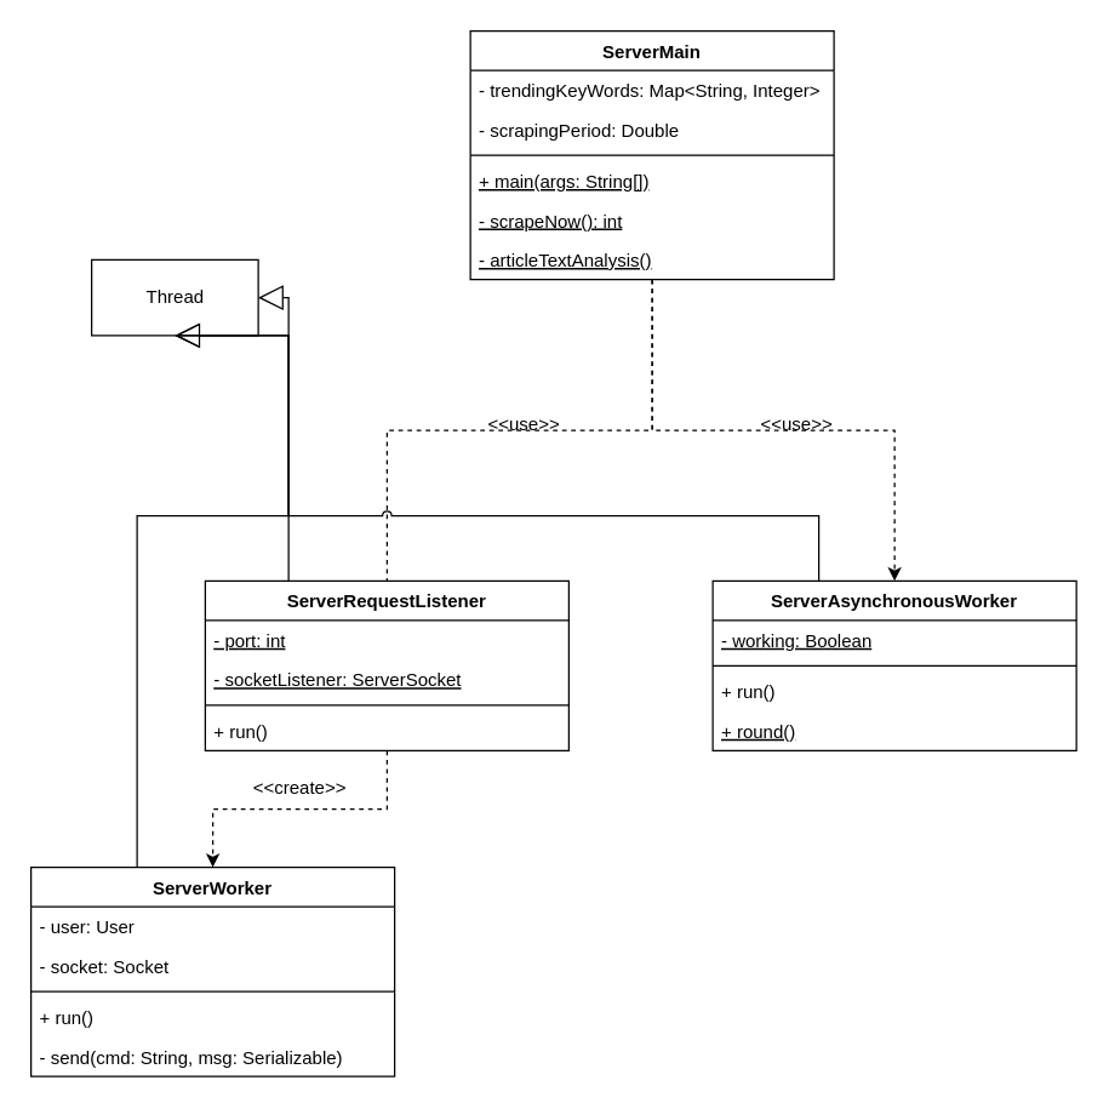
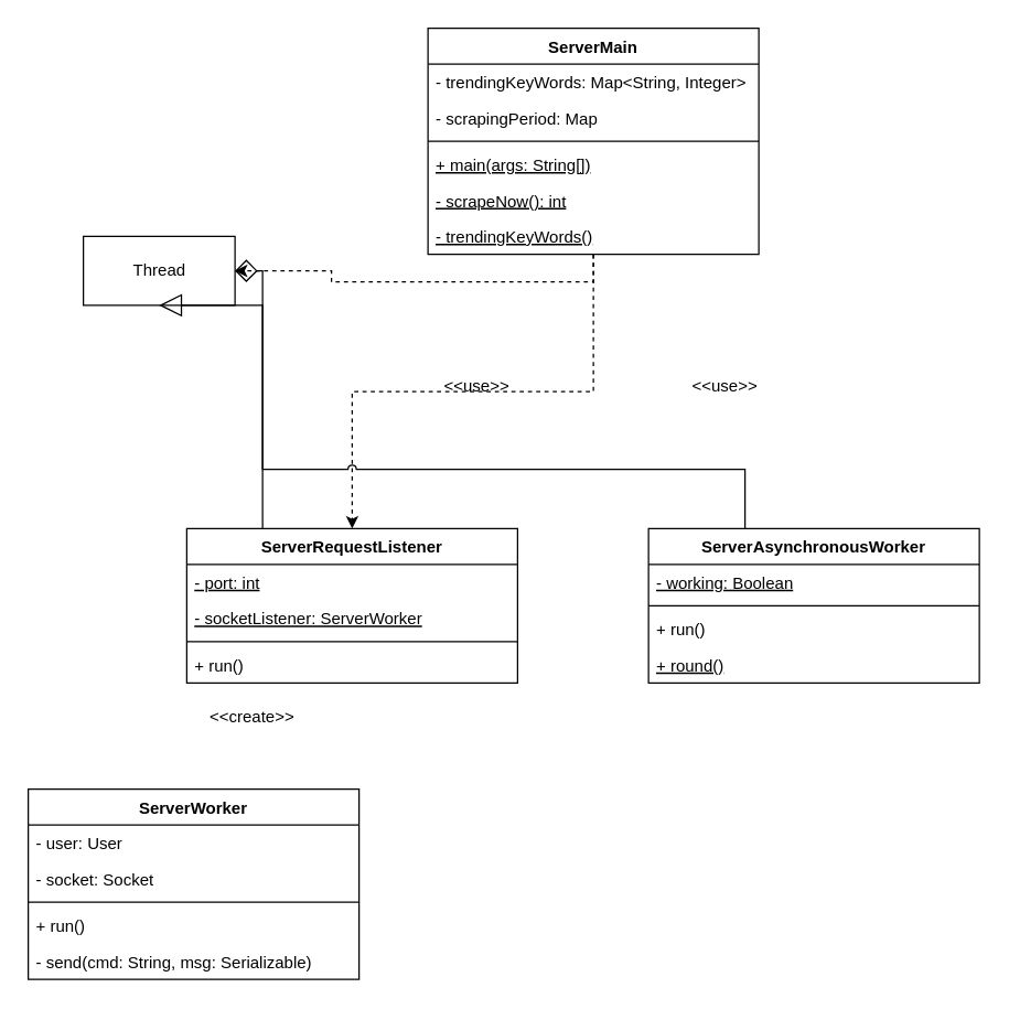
- <mxCell id="6" value="- scrapingPeriod: Double" style="text;strokeColor=none;fillColor=none;align=left;verticalAlign=top;spacingLeft=4;spacingRight=4;overflow=hidden;rotatable=0;points=[[0,0.5],[1,0.5]];portConstraint=eastwest;" parent="4" vertex="1"><mxGeometry y="52" width="240" height="26" as="geometry" /></mxCell>
+ <mxCell id="6" value="- scrapingPeriod: Map" style="text;strokeColor=none;fillColor=none;align=left;verticalAlign=top;spacingLeft=4;spacingRight=4;overflow=hidden;rotatable=0;points=[[0,0.5],[1,0.5]];portConstraint=eastwest;" parent="4" vertex="1"><mxGeometry y="52" width="240" height="26" as="geometry" /></mxCell>
- <mxCell id="10" value="- articleTextAnalysis()" style="text;strokeColor=none;fillColor=none;align=left;verticalAlign=top;spacingLeft=4;spacingRight=4;overflow=hidden;rotatable=0;points=[[0,0.5],[1,0.5]];portConstraint=eastwest;fontStyle=4" parent="4" vertex="1"><mxGeometry y="138" width="240" height="26" as="geometry" /></mxCell>
+ <mxCell id="10" value="- trendingKeyWords()" style="text;strokeColor=none;fillColor=none;align=left;verticalAlign=top;spacingLeft=4;spacingRight=4;overflow=hidden;rotatable=0;points=[[0,0.5],[1,0.5]];portConstraint=eastwest;fontStyle=4" parent="4" vertex="1"><mxGeometry y="138" width="240" height="26" as="geometry" /></mxCell>
- <mxCell id="11" value="" style="edgeStyle=orthogonalEdgeStyle;rounded=0;orthogonalLoop=1;jettySize=auto;html=1;jumpStyle=arc;endArrow=block;endFill=0;endSize=14;" parent="1" source="13" target="18" edge="1"><mxGeometry relative="1" as="geometry"><Array as="points"><mxPoint x="190" y="310" /><mxPoint x="190" y="310" /></Array></mxGeometry></mxCell>
+ <mxCell id="11" value="" style="edgeStyle=orthogonalEdgeStyle;rounded=0;orthogonalLoop=1;jettySize=auto;html=1;jumpStyle=arc;endArrow=diamond;endFill=0;endSize=14;" parent="1" source="13" target="18" edge="1"><mxGeometry relative="1" as="geometry"><Array as="points"><mxPoint x="190" y="310" /><mxPoint x="190" y="310" /></Array></mxGeometry></mxCell>
- <mxCell id="3" style="edgeStyle=orthogonalEdgeStyle;rounded=0;jumpStyle=arc;orthogonalLoop=1;jettySize=auto;html=1;exitX=0.5;exitY=1;exitDx=0;exitDy=0;entryX=0.5;entryY=0;entryDx=0;entryDy=0;dashed=1;comic=0;" parent="1" source="4" target="20" edge="1"><mxGeometry relative="1" as="geometry" /></mxCell>
+ <mxCell id="3" style="edgeStyle=orthogonalEdgeStyle;rounded=0;jumpStyle=arc;orthogonalLoop=1;jettySize=auto;html=1;exitX=0.5;exitY=1;exitDx=0;exitDy=0;dashed=1;comic=0;" parent="1" source="4" target="18" edge="1"><mxGeometry relative="1" as="geometry" /></mxCell>
- <mxCell id="2" style="edgeStyle=orthogonalEdgeStyle;rounded=0;orthogonalLoop=1;jettySize=auto;html=1;exitX=0.5;exitY=1;exitDx=0;exitDy=0;dashed=1;jumpStyle=arc;entryX=0.5;entryY=0;entryDx=0;entryDy=0;endArrow=none;" parent="1" source="4" target="13" edge="1"><mxGeometry relative="1" as="geometry"><mxPoint x="240" y="320" as="targetPoint" /></mxGeometry></mxCell>
+ <mxCell id="2" style="edgeStyle=orthogonalEdgeStyle;rounded=0;orthogonalLoop=1;jettySize=auto;html=1;exitX=0.5;exitY=1;exitDx=0;exitDy=0;dashed=1;jumpStyle=arc;entryX=0.5;entryY=0;entryDx=0;entryDy=0;" parent="1" source="4" target="13" edge="1"><mxGeometry relative="1" as="geometry"><mxPoint x="240" y="320" as="targetPoint" /></mxGeometry></mxCell>
- <mxCell id="19" value="" style="edgeStyle=orthogonalEdgeStyle;rounded=0;orthogonalLoop=1;jettySize=auto;html=1;entryX=0.5;entryY=1;entryDx=0;entryDy=0;exitX=0.5;exitY=0;exitDx=0;exitDy=0;jumpStyle=arc;endArrow=open;endFill=0;strokeWidth=1;endSize=14;" parent="1" source="20" target="18" edge="1"><mxGeometry relative="1" as="geometry"><mxPoint x="793" y="389" as="targetPoint" /><Array as="points"><mxPoint x="540" y="396" /><mxPoint x="540" y="340" /><mxPoint x="190" y="340" /></Array></mxGeometry></mxCell>
+ <mxCell id="19" value="" style="edgeStyle=orthogonalEdgeStyle;rounded=0;orthogonalLoop=1;jettySize=auto;html=1;entryX=0.5;entryY=1;entryDx=0;entryDy=0;exitX=0.5;exitY=0;exitDx=0;exitDy=0;jumpStyle=arc;endArrow=block;endFill=0;strokeWidth=1;endSize=14;" parent="1" source="20" target="18" edge="1"><mxGeometry relative="1" as="geometry"><mxPoint x="793" y="389" as="targetPoint" /><Array as="points"><mxPoint x="540" y="396" /><mxPoint x="540" y="340" /><mxPoint x="190" y="340" /></Array></mxGeometry></mxCell>
- <mxCell id="27" style="edgeStyle=orthogonalEdgeStyle;rounded=0;orthogonalLoop=1;jettySize=auto;html=1;exitX=0.5;exitY=0;exitDx=0;exitDy=0;entryX=0.5;entryY=1;entryDx=0;entryDy=0;endArrow=block;endFill=0;endSize=14;" parent="1" source="28" target="18" edge="1"><mxGeometry relative="1" as="geometry"><Array as="points"><mxPoint x="90" y="572" /><mxPoint x="90" y="340" /><mxPoint x="190" y="340" /></Array></mxGeometry></mxCell>
- <mxCell id="15" value="- socketListener: ServerSocket" style="text;strokeColor=none;fillColor=none;align=left;verticalAlign=top;spacingLeft=4;spacingRight=4;overflow=hidden;rotatable=0;points=[[0,0.5],[1,0.5]];portConstraint=eastwest;fontStyle=4" parent="13" vertex="1"><mxGeometry y="52" width="240" height="26" as="geometry" /></mxCell>
+ <mxCell id="15" value="- socketListener: ServerWorker" style="text;strokeColor=none;fillColor=none;align=left;verticalAlign=top;spacingLeft=4;spacingRight=4;overflow=hidden;rotatable=0;points=[[0,0.5],[1,0.5]];portConstraint=eastwest;fontStyle=4" parent="13" vertex="1"><mxGeometry y="52" width="240" height="26" as="geometry" /></mxCell>
- <mxCell id="34" value="&amp;lt;&amp;lt;create&amp;gt;&amp;gt;" style="text;html=1;resizable=0;points=[];autosize=1;align=left;verticalAlign=top;spacingTop=-4;" parent="1" vertex="1"><mxGeometry x="165" y="510" width="80" height="20" as="geometry" /></mxCell>
+ <mxCell id="34" value="&amp;lt;&amp;lt;create&amp;gt;&amp;gt;" style="text;html=1;resizable=0;points=[];autosize=1;align=left;verticalAlign=top;spacingTop=-4;" parent="1" vertex="1"><mxGeometry x="150" y="510" width="80" height="20" as="geometry" /></mxCell>
- <mxCell id="12" value="" style="edgeStyle=orthogonalEdgeStyle;rounded=0;orthogonalLoop=1;jettySize=auto;html=1;entryX=0.5;entryY=0;entryDx=0;entryDy=0;dashed=1;" parent="1" source="13" target="28" edge="1"><mxGeometry relative="1" as="geometry" /></mxCell>
